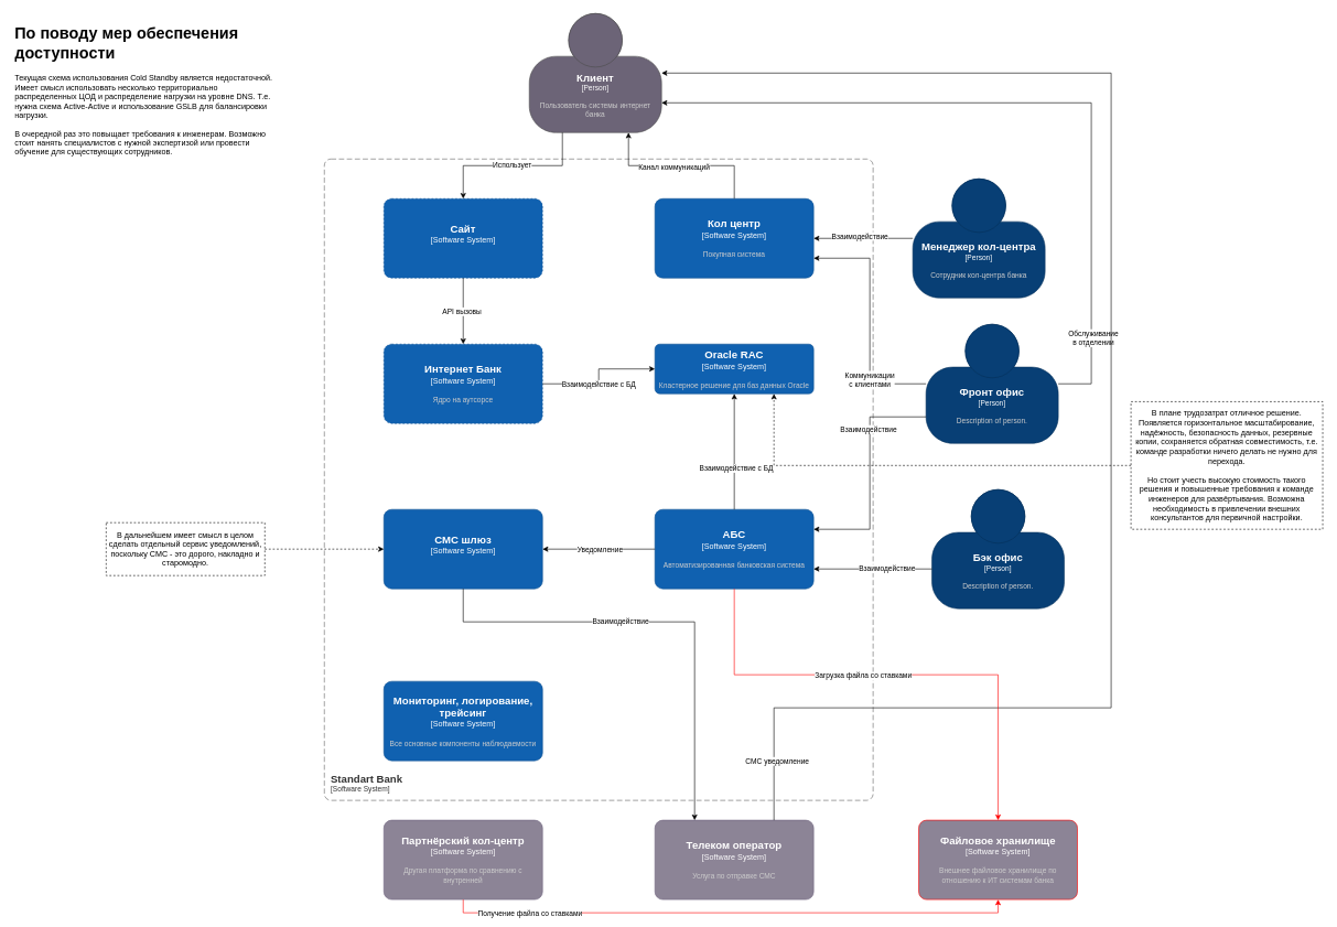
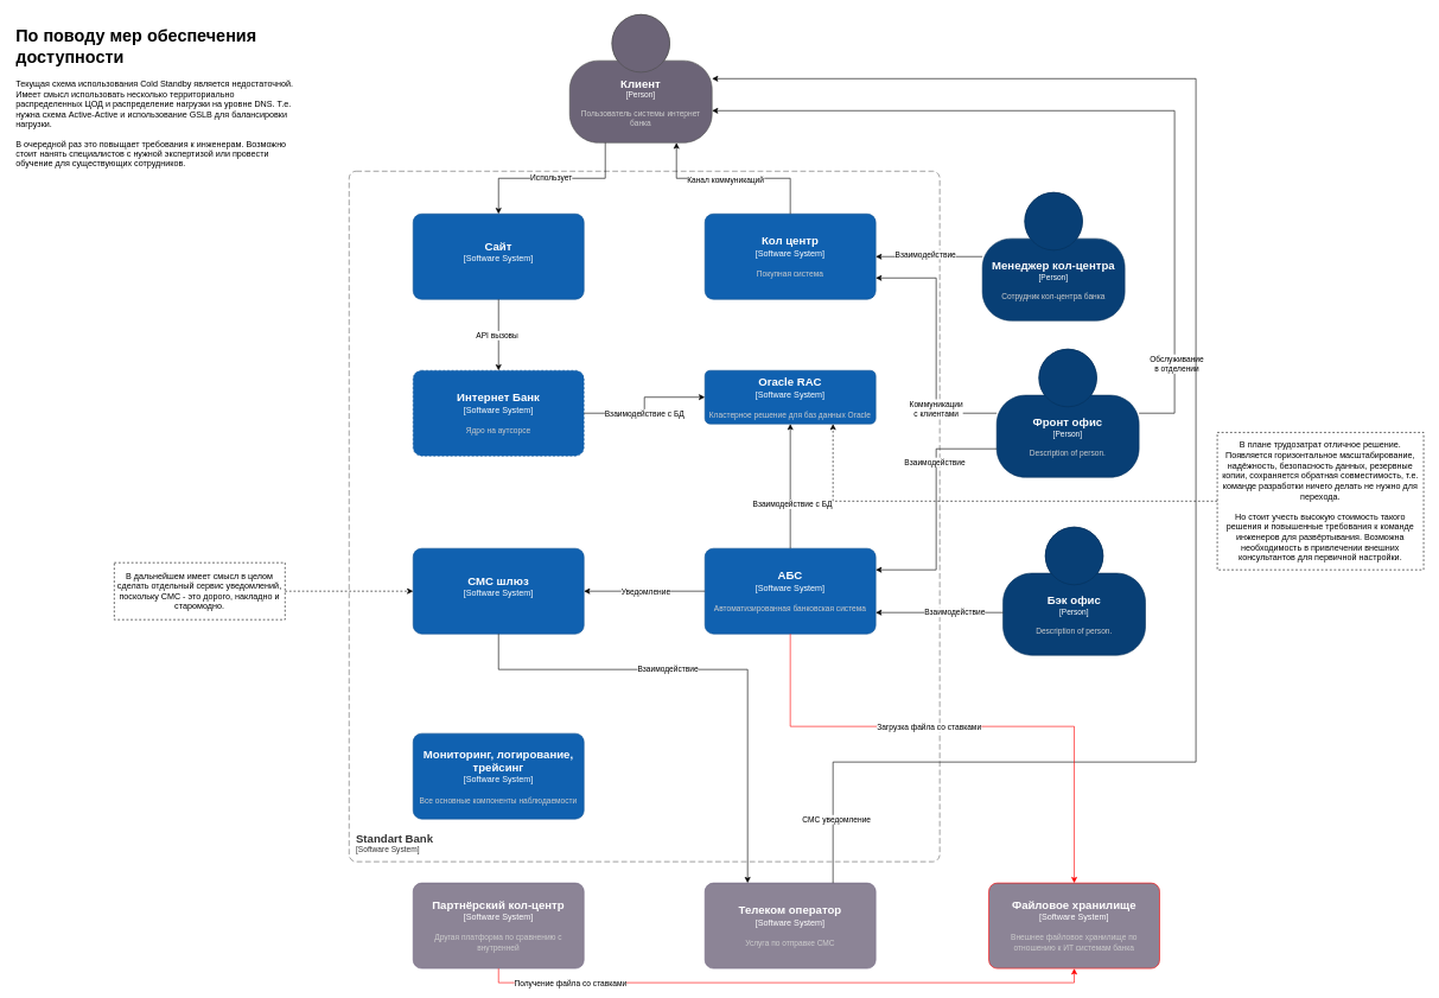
- <mxCell id="12" value="&lt;font style=&quot;font-size: 16px&quot;&gt;&lt;b&gt;Сайт&lt;/b&gt;&lt;/font&gt;&lt;div&gt;[Software System]&lt;/div&gt;&lt;br&gt;&lt;div&gt;&lt;font style=&quot;font-size: 11px&quot;&gt;&lt;font color=&quot;#cccccc&quot;&gt;&lt;/font&gt;&lt;/div&gt;" style="rounded=1;whiteSpace=wrap;html=1;labelBackgroundColor=none;fillColor=#1061B0;fontColor=#ffffff;align=center;arcSize=10;strokeColor=#0D5091;metaEdit=1;resizable=0;points=[[0.25,0,0],[0.5,0,0],[0.75,0,0],[1,0.25,0],[1,0.5,0],[1,0.75,0],[0.75,1,0],[0.5,1,0],[0.25,1,0],[0,0.75,0],[0,0.5,0],[0,0.25,0]];dashed=1;" vertex="1" parent="1"><mxGeometry x="580" y="300" width="240" height="120" as="geometry" /></mxCell>
+ <mxCell id="12" value="&lt;font style=&quot;font-size: 16px&quot;&gt;&lt;b&gt;Сайт&lt;/b&gt;&lt;/font&gt;&lt;div&gt;[Software System]&lt;/div&gt;&lt;br&gt;&lt;div&gt;&lt;font style=&quot;font-size: 11px&quot;&gt;&lt;font color=&quot;#cccccc&quot;&gt;&lt;/font&gt;&lt;/div&gt;" style="rounded=1;whiteSpace=wrap;html=1;labelBackgroundColor=none;fillColor=#1061B0;fontColor=#ffffff;align=center;arcSize=10;strokeColor=#0D5091;metaEdit=1;resizable=0;points=[[0.25,0,0],[0.5,0,0],[0.75,0,0],[1,0.25,0],[1,0.5,0],[1,0.75,0],[0.75,1,0],[0.5,1,0],[0.25,1,0],[0,0.75,0],[0,0.5,0],[0,0.25,0]];" vertex="1" parent="1"><mxGeometry x="580" y="300" width="240" height="120" as="geometry" /></mxCell>
